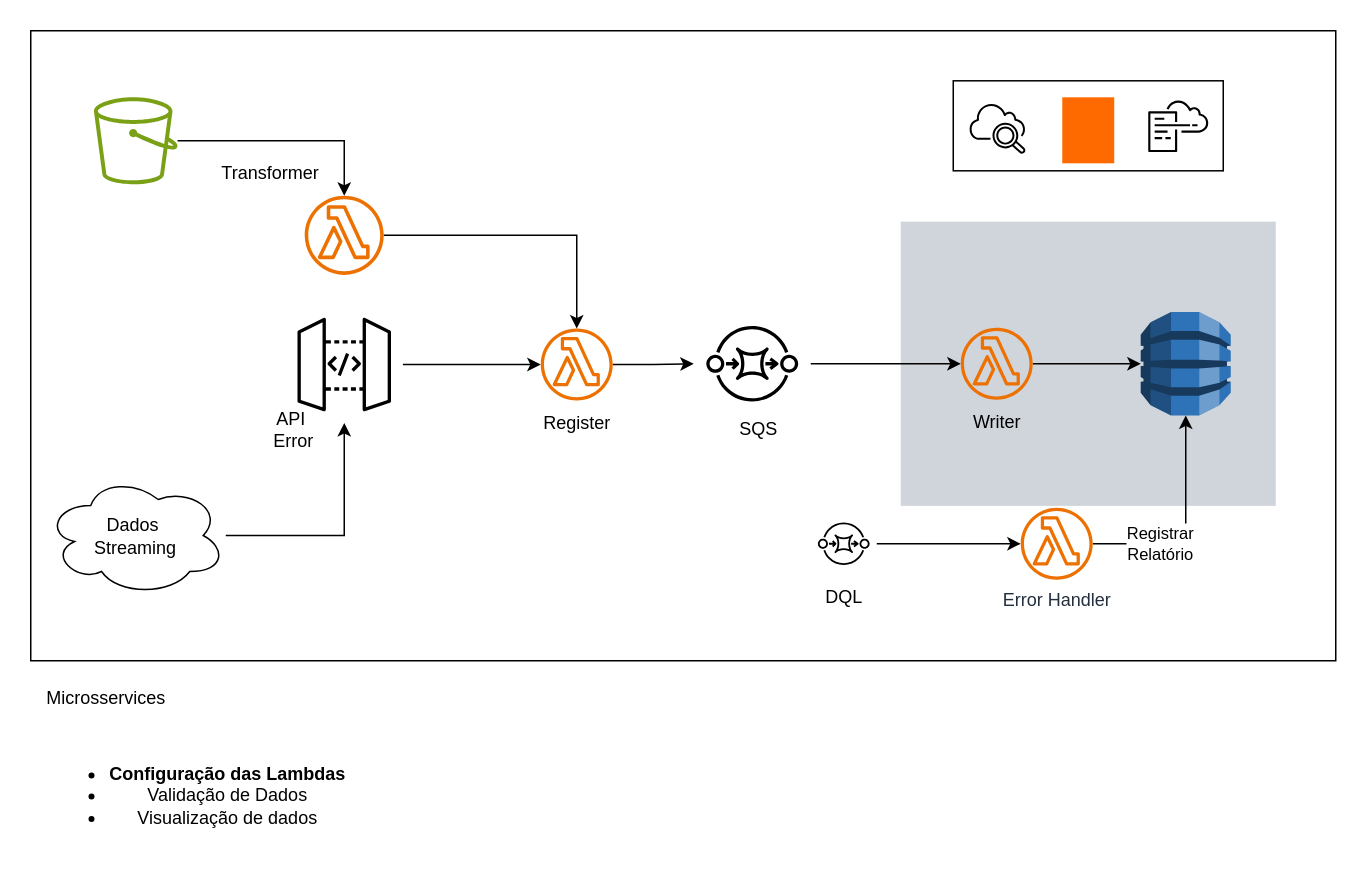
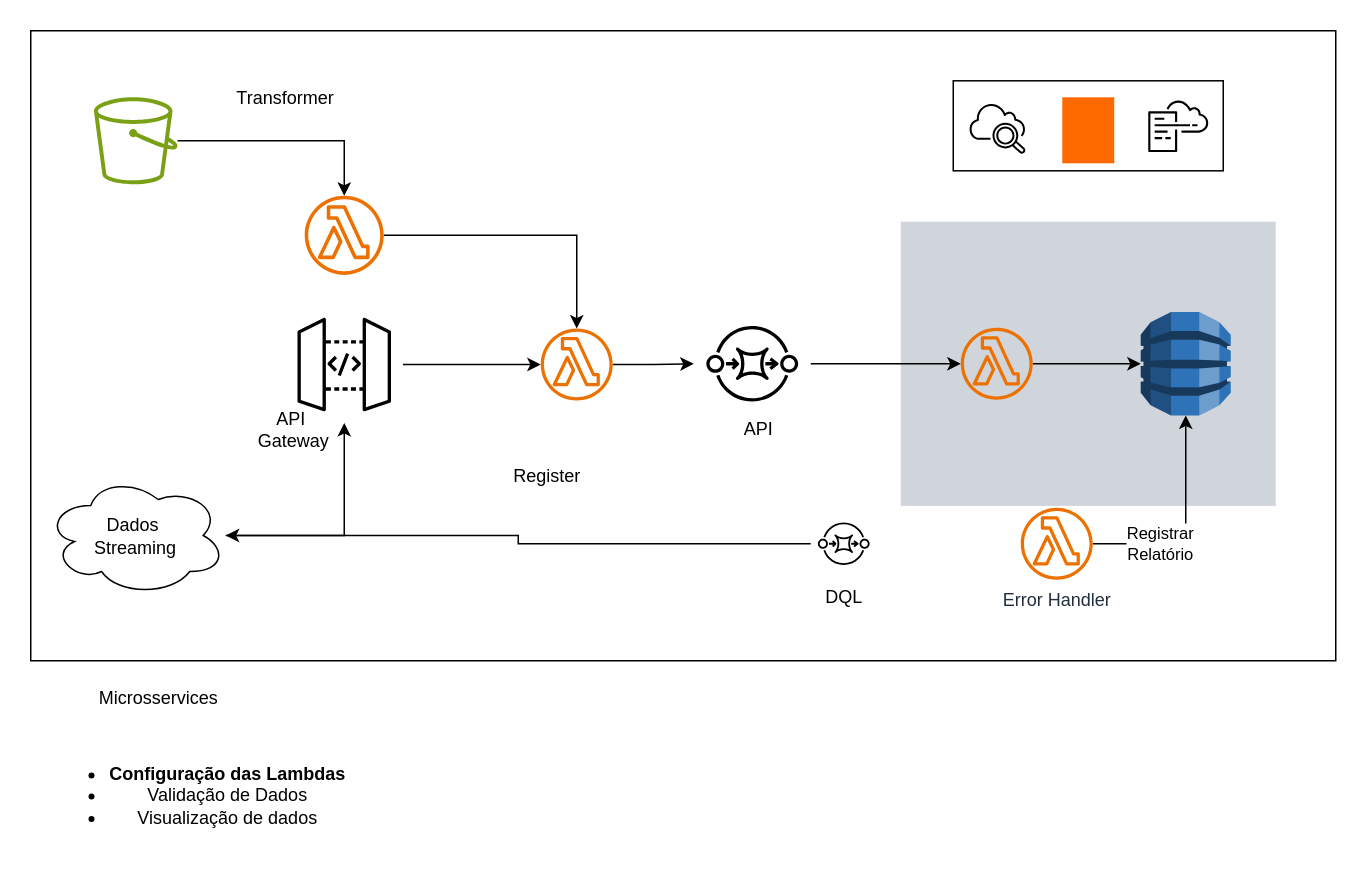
- <mxCell id="28" value="Transformer" style="text;html=1;align=center;verticalAlign=middle;whiteSpace=wrap;rounded=0;" parent="1" vertex="1"><mxGeometry x="150" y="100" width="60" height="30" as="geometry" /></mxCell>
+ <mxCell id="28" value="Transformer" style="text;html=1;align=center;verticalAlign=middle;whiteSpace=wrap;rounded=0;" parent="1" vertex="1"><mxGeometry x="160" y="50" width="60" height="30" as="geometry" /></mxCell>
- <mxCell id="17" value="Writer" style="text;html=1;align=center;verticalAlign=middle;resizable=0;points=[];autosize=1;strokeColor=none;fillColor=none;" parent="1" vertex="1"><mxGeometry x="634" y="266" width="60" height="30" as="geometry" /></mxCell>
- <mxCell id="7" value="Register" style="text;html=1;align=center;verticalAlign=middle;resizable=0;points=[];autosize=1;strokeColor=none;fillColor=none;" parent="1" vertex="1"><mxGeometry x="349" y="266.5" width="70" height="30" as="geometry" /></mxCell>
+ <mxCell id="7" value="Register" style="text;html=1;align=center;verticalAlign=middle;resizable=0;points=[];autosize=1;strokeColor=none;fillColor=none;" parent="1" vertex="1"><mxGeometry x="329" y="301.5" width="70" height="30" as="geometry" /></mxCell>
- <mxCell id="6" value="&lt;div&gt;API&amp;nbsp;&lt;/div&gt;&lt;div&gt;Error&lt;/div&gt;" style="text;html=1;align=center;verticalAlign=middle;resizable=0;points=[];autosize=1;strokeColor=none;fillColor=none;" parent="1" vertex="1"><mxGeometry x="160" y="266" width="70" height="40" as="geometry" /></mxCell>
+ <mxCell id="6" value="&lt;div&gt;API&amp;nbsp;&lt;/div&gt;&lt;div&gt;Gateway&lt;/div&gt;" style="text;html=1;align=center;verticalAlign=middle;resizable=0;points=[];autosize=1;strokeColor=none;fillColor=none;" parent="1" vertex="1"><mxGeometry x="160" y="266" width="70" height="40" as="geometry" /></mxCell>
- <mxCell id="14" value="SQS" style="text;html=1;align=center;verticalAlign=middle;resizable=0;points=[];autosize=1;strokeColor=none;fillColor=none;" parent="1" vertex="1"><mxGeometry x="480" y="271" width="50" height="30" as="geometry" /></mxCell>
+ <mxCell id="14" value="API" style="text;html=1;align=center;verticalAlign=middle;resizable=0;points=[];autosize=1;strokeColor=none;fillColor=none;" parent="1" vertex="1"><mxGeometry x="480" y="271" width="50" height="30" as="geometry" /></mxCell>
- <mxCell id="29" style="edgeStyle=orthogonalEdgeStyle;rounded=0;orthogonalLoop=1;jettySize=auto;html=1;" parent="1" source="30" target="33" edge="1"><mxGeometry relative="1" as="geometry" /></mxCell>
+ <mxCell id="29" style="edgeStyle=orthogonalEdgeStyle;rounded=0;orthogonalLoop=1;jettySize=auto;html=1;" parent="1" source="30" target="25" edge="1"><mxGeometry relative="1" as="geometry" /></mxCell>
- <mxCell id="11" value="Microsservices" style="text;html=1;align=center;verticalAlign=middle;resizable=0;points=[];autosize=1;strokeColor=none;fillColor=none;" parent="1" vertex="1"><mxGeometry x="20" y="450" width="100" height="30" as="geometry" /></mxCell>
+ <mxCell id="11" value="Microsservices" style="text;html=1;align=center;verticalAlign=middle;resizable=0;points=[];autosize=1;strokeColor=none;fillColor=none;" parent="1" vertex="1"><mxGeometry x="55" y="450" width="100" height="30" as="geometry" /></mxCell>
